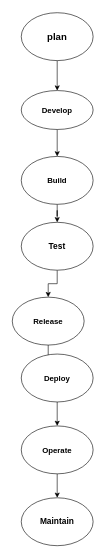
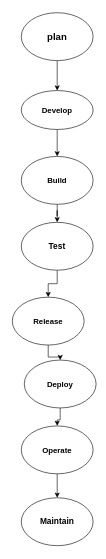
- <mxCell id="13" value="&lt;b&gt;&lt;font style=&quot;font-size: 13px;&quot;&gt;Deploy&lt;/font&gt;&lt;/b&gt;" style="ellipse;whiteSpace=wrap;html=1;" vertex="1" parent="1"><mxGeometry x="35" y="590" width="120" height="80" as="geometry" /></mxCell>
+ <mxCell id="13" value="&lt;b&gt;&lt;font style=&quot;font-size: 13px;&quot;&gt;Deploy&lt;/font&gt;&lt;/b&gt;" style="ellipse;whiteSpace=wrap;html=1;" vertex="1" parent="1"><mxGeometry x="40" y="600" width="120" height="80" as="geometry" /></mxCell>
